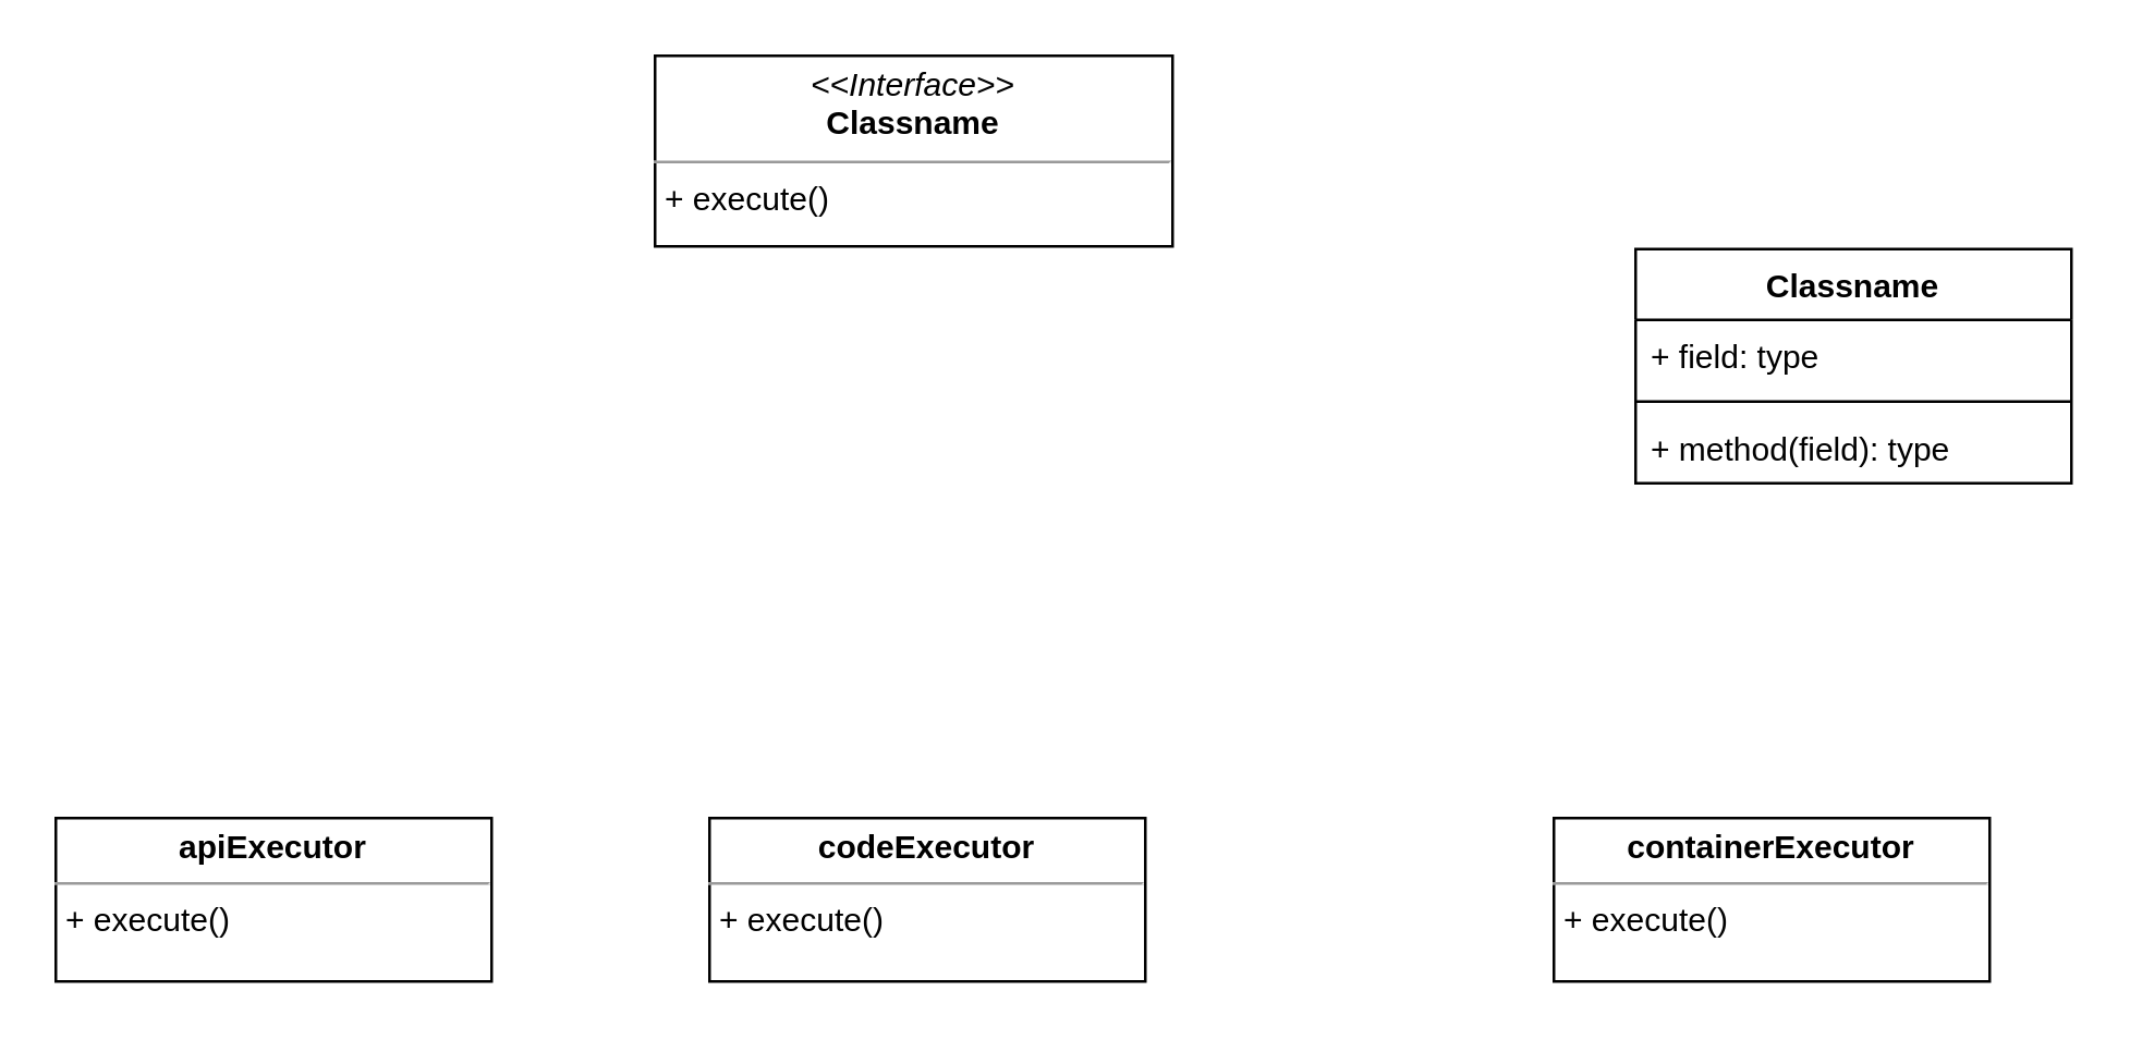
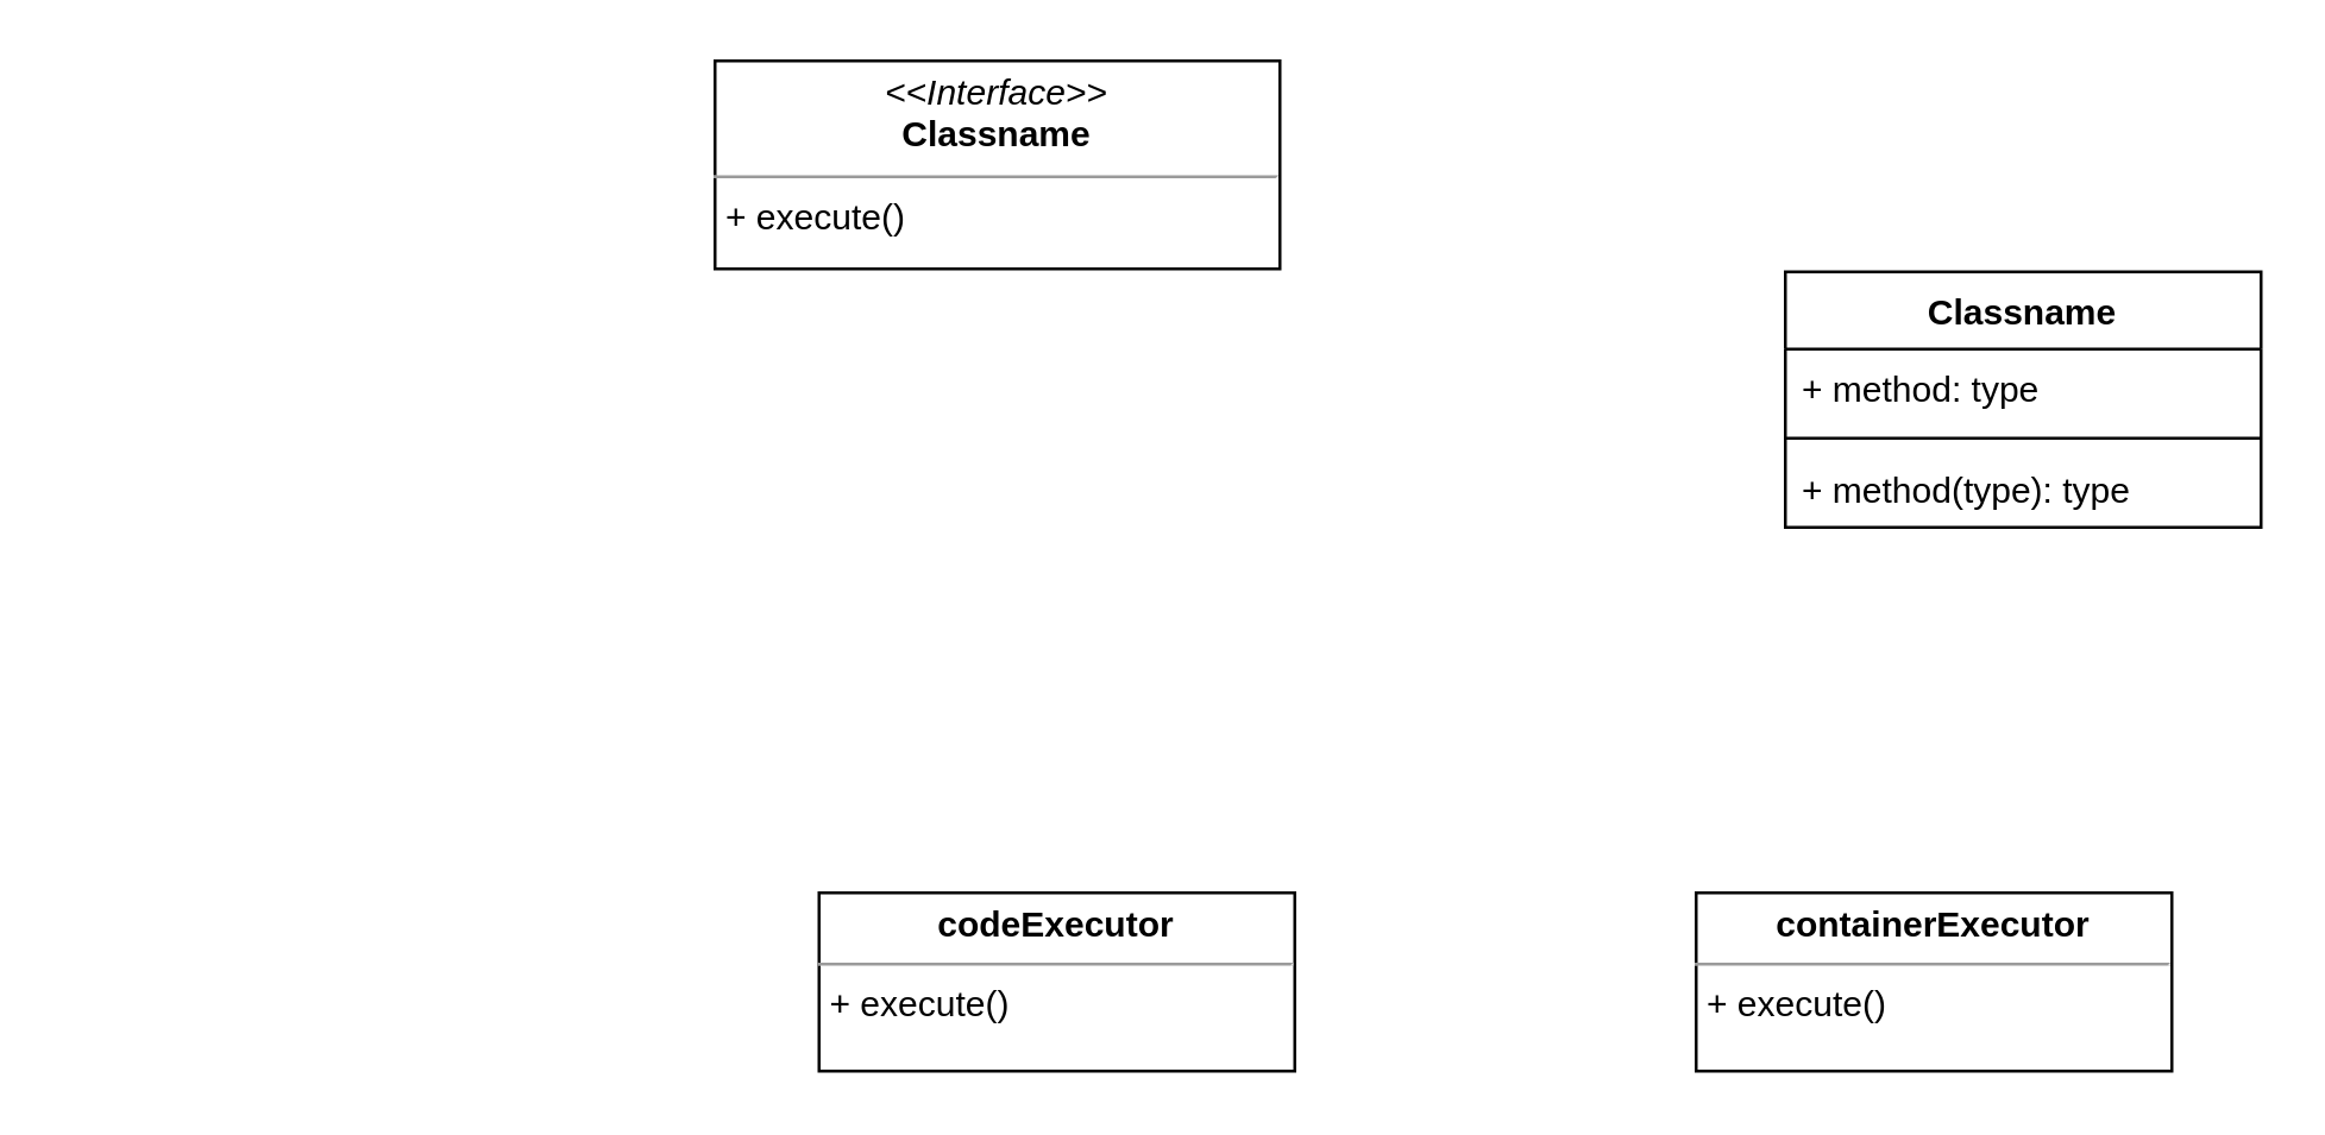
- <mxCell id="5" value="+ field: type" style="text;strokeColor=none;fillColor=none;align=left;verticalAlign=top;spacingLeft=4;spacingRight=4;overflow=hidden;rotatable=0;points=[[0,0.5],[1,0.5]];portConstraint=eastwest;whiteSpace=wrap;html=1;" vertex="1" parent="4"><mxGeometry y="26" width="160" height="26" as="geometry" /></mxCell>
+ <mxCell id="5" value="+ method: type" style="text;strokeColor=none;fillColor=none;align=left;verticalAlign=top;spacingLeft=4;spacingRight=4;overflow=hidden;rotatable=0;points=[[0,0.5],[1,0.5]];portConstraint=eastwest;whiteSpace=wrap;html=1;" vertex="1" parent="4"><mxGeometry y="26" width="160" height="26" as="geometry" /></mxCell>
- <mxCell id="7" value="+ method(field): type" style="text;strokeColor=none;fillColor=none;align=left;verticalAlign=top;spacingLeft=4;spacingRight=4;overflow=hidden;rotatable=0;points=[[0,0.5],[1,0.5]];portConstraint=eastwest;whiteSpace=wrap;html=1;" vertex="1" parent="4"><mxGeometry y="60" width="160" height="26" as="geometry" /></mxCell>
+ <mxCell id="7" value="+ method(type): type" style="text;strokeColor=none;fillColor=none;align=left;verticalAlign=top;spacingLeft=4;spacingRight=4;overflow=hidden;rotatable=0;points=[[0,0.5],[1,0.5]];portConstraint=eastwest;whiteSpace=wrap;html=1;" vertex="1" parent="4"><mxGeometry y="60" width="160" height="26" as="geometry" /></mxCell>
- <mxCell id="2" value="&lt;p style=&quot;margin:0px;margin-top:4px;text-align:center;&quot;&gt;&lt;b&gt;apiExecutor&lt;/b&gt;&lt;/p&gt;&lt;hr size=&quot;1&quot;&gt;&lt;p style=&quot;margin:0px;margin-left:4px;&quot;&gt;+ execute()&lt;/p&gt;" style="verticalAlign=top;align=left;overflow=fill;fontSize=12;fontFamily=Helvetica;html=1;whiteSpace=wrap;" vertex="1" parent="1"><mxGeometry x="20" y="300" width="160" height="60" as="geometry" /></mxCell>
- <mxCell id="3" value="&lt;p style=&quot;margin:0px;margin-top:4px;text-align:center;&quot;&gt;&lt;b&gt;codeExecutor&lt;/b&gt;&lt;/p&gt;&lt;hr size=&quot;1&quot;&gt;&lt;p style=&quot;margin:0px;margin-left:4px;&quot;&gt;+ execute()&lt;/p&gt;" style="verticalAlign=top;align=left;overflow=fill;fontSize=12;fontFamily=Helvetica;html=1;whiteSpace=wrap;" vertex="1" parent="1"><mxGeometry x="260" y="300" width="160" height="60" as="geometry" /></mxCell>
+ <mxCell id="3" value="&lt;p style=&quot;margin:0px;margin-top:4px;text-align:center;&quot;&gt;&lt;b&gt;codeExecutor&lt;/b&gt;&lt;/p&gt;&lt;hr size=&quot;1&quot;&gt;&lt;p style=&quot;margin:0px;margin-left:4px;&quot;&gt;+ execute()&lt;/p&gt;" style="verticalAlign=top;align=left;overflow=fill;fontSize=12;fontFamily=Helvetica;html=1;whiteSpace=wrap;" vertex="1" parent="1"><mxGeometry x="275" y="300" width="160" height="60" as="geometry" /></mxCell>
